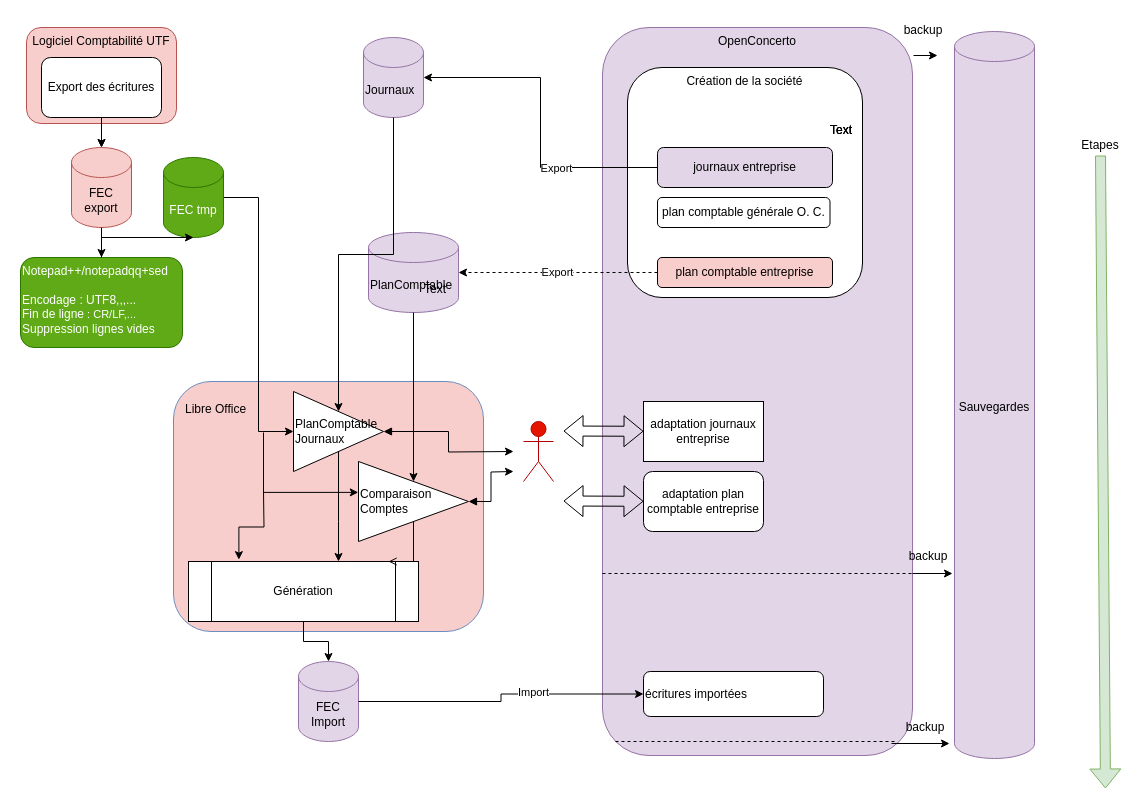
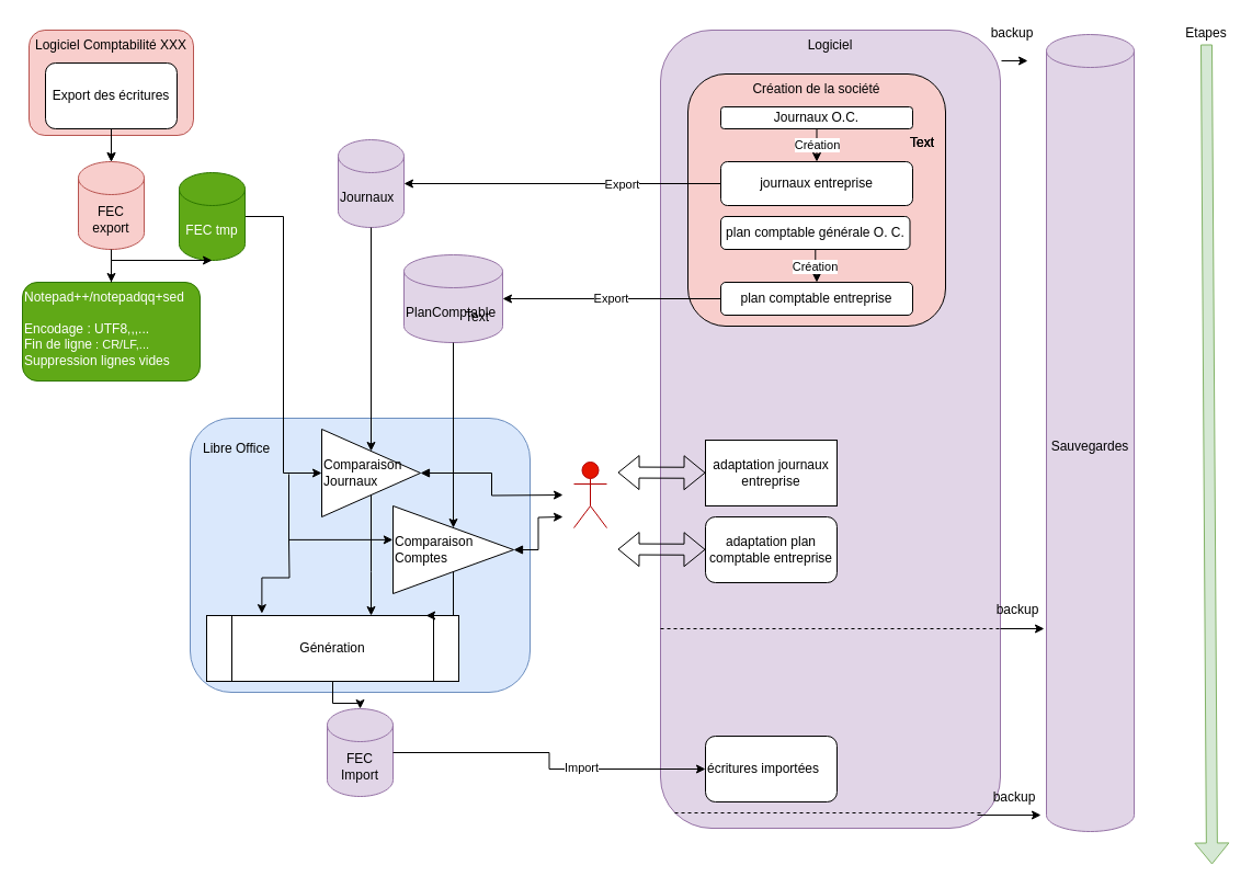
- <mxCell id="12" value="Logiciel Comptabilité UTF" style="rounded=1;whiteSpace=wrap;html=1;align=center;verticalAlign=top;fillColor=#f8cecc;strokeColor=#b85450;" parent="1" vertex="1"><mxGeometry x="26" y="27" width="150" height="96" as="geometry" /></mxCell>
+ <mxCell id="12" value="Logiciel Comptabilité XXX" style="rounded=1;whiteSpace=wrap;html=1;align=center;verticalAlign=top;fillColor=#f8cecc;strokeColor=#b85450;" parent="1" vertex="1"><mxGeometry x="26" y="27" width="150" height="96" as="geometry" /></mxCell>
- <mxCell id="3" value="OpenConcerto" style="rounded=1;whiteSpace=wrap;html=1;align=center;verticalAlign=top;fillColor=#e1d5e7;strokeColor=#9673a6;" parent="1" vertex="1"><mxGeometry x="602" y="27" width="310" height="728" as="geometry" /></mxCell>
+ <mxCell id="3" value="Logiciel" style="rounded=1;whiteSpace=wrap;html=1;align=center;verticalAlign=top;fillColor=#e1d5e7;strokeColor=#9673a6;" parent="1" vertex="1"><mxGeometry x="602" y="27" width="310" height="728" as="geometry" /></mxCell>
- <mxCell id="10" value="Journaux" style="shape=cylinder3;whiteSpace=wrap;html=1;boundedLbl=1;backgroundOutline=1;size=15;align=left;fillColor=#e1d5e7;strokeColor=#9673a6;" parent="1" vertex="1"><mxGeometry x="363" y="37" width="60" height="80" as="geometry" /></mxCell>
+ <mxCell id="10" value="Journaux" style="shape=cylinder3;whiteSpace=wrap;html=1;boundedLbl=1;backgroundOutline=1;size=15;align=left;fillColor=#e1d5e7;strokeColor=#9673a6;" parent="1" vertex="1"><mxGeometry x="308" y="127" width="60" height="80" as="geometry" /></mxCell>
- <mxCell id="4" value="Création de la société" style="rounded=1;whiteSpace=wrap;html=1;align=center;verticalAlign=top;" parent="1" vertex="1"><mxGeometry x="627" y="67" width="235" height="230" as="geometry" /></mxCell>
+ <mxCell id="4" value="Création de la société" style="rounded=1;whiteSpace=wrap;html=1;align=center;verticalAlign=top;fillColor=#f8cecc;" parent="1" vertex="1"><mxGeometry x="627" y="67" width="235" height="230" as="geometry" /></mxCell>
+ <mxCell id="16" value="Journaux O.C." style="rounded=1;whiteSpace=wrap;html=1;align=center;" parent="1" vertex="1"><mxGeometry x="657" y="97" width="175" height="20" as="geometry" /></mxCell>
+ <mxCell id="15" value="Création" style="edgeStyle=orthogonalEdgeStyle;rounded=0;orthogonalLoop=1;jettySize=auto;html=1;" parent="1" source="16" target="7" edge="1"><mxGeometry relative="1" as="geometry" /></mxCell>
- <mxCell id="55" value="Etapes" style="text;html=1;strokeColor=none;fillColor=none;align=center;verticalAlign=middle;whiteSpace=wrap;rounded=0;" vertex="1" parent="1"><mxGeometry x="1080" y="135" width="40" height="20" as="geometry" /></mxCell>
+ <mxCell id="55" value="Etapes" style="text;html=1;strokeColor=none;fillColor=none;align=center;verticalAlign=middle;whiteSpace=wrap;rounded=0;" vertex="1" parent="1"><mxGeometry x="1080" y="20" width="40" height="20" as="geometry" /></mxCell>
- <mxCell id="7" value="journaux entreprise" style="rounded=1;whiteSpace=wrap;html=1;align=center;fillColor=#e1d5e7;" parent="1" vertex="1"><mxGeometry x="657" y="147" width="175" height="40" as="geometry" /></mxCell>
+ <mxCell id="7" value="journaux entreprise" style="rounded=1;whiteSpace=wrap;html=1;align=center;" parent="1" vertex="1"><mxGeometry x="657" y="147" width="175" height="40" as="geometry" /></mxCell>
+ <mxCell id="17" value="Création" style="edgeStyle=orthogonalEdgeStyle;rounded=0;orthogonalLoop=1;jettySize=auto;html=1;entryX=0.5;entryY=0;entryDx=0;entryDy=0;" parent="1" source="18" target="9" edge="1"><mxGeometry relative="1" as="geometry" /></mxCell>
- <mxCell id="8" value="Export" style="edgeStyle=orthogonalEdgeStyle;rounded=0;orthogonalLoop=1;jettySize=auto;html=1;dashed=1;" parent="1" source="9" target="11" edge="1"><mxGeometry relative="1" as="geometry" /></mxCell>
+ <mxCell id="8" value="Export" style="edgeStyle=orthogonalEdgeStyle;rounded=0;orthogonalLoop=1;jettySize=auto;html=1;" parent="1" source="9" target="11" edge="1"><mxGeometry relative="1" as="geometry" /></mxCell>
- <mxCell id="9" value="plan comptable entreprise" style="rounded=1;whiteSpace=wrap;html=1;align=center;fillColor=#f8cecc;" parent="1" vertex="1"><mxGeometry x="657" y="257" width="175" height="30" as="geometry" /></mxCell>
+ <mxCell id="9" value="plan comptable entreprise" style="rounded=1;whiteSpace=wrap;html=1;align=center;" parent="1" vertex="1"><mxGeometry x="657" y="257" width="175" height="30" as="geometry" /></mxCell>
- <mxCell id="21" value="PlanComptable&lt;br&gt;Journaux" style="triangle;whiteSpace=wrap;html=1;align=left;" parent="1" vertex="1"><mxGeometry x="293" y="391" width="90" height="80" as="geometry" /></mxCell>
+ <mxCell id="21" value="Comparaison&lt;br&gt;Journaux" style="triangle;whiteSpace=wrap;html=1;align=left;" parent="1" vertex="1"><mxGeometry x="293" y="391" width="90" height="80" as="geometry" /></mxCell>
- <mxCell id="19" value="&amp;nbsp; &amp;nbsp;&lt;br&gt;&amp;nbsp; &amp;nbsp;Libre Office" style="rounded=1;whiteSpace=wrap;html=1;align=left;horizontal=1;verticalAlign=top;fillColor=#f8cecc;strokeColor=#6c8ebf;" parent="1" vertex="1"><mxGeometry x="173" y="381" width="310" height="250" as="geometry" /></mxCell>
+ <mxCell id="19" value="&amp;nbsp; &amp;nbsp;&lt;br&gt;&amp;nbsp; &amp;nbsp;Libre Office" style="rounded=1;whiteSpace=wrap;html=1;align=left;horizontal=1;verticalAlign=top;fillColor=#dae8fc;strokeColor=#6c8ebf;" parent="1" vertex="1"><mxGeometry x="173" y="381" width="310" height="250" as="geometry" /></mxCell>
- <mxCell id="33" style="edgeStyle=orthogonalEdgeStyle;rounded=0;orthogonalLoop=1;jettySize=auto;html=1;entryX=0.87;entryY=0;entryDx=0;entryDy=0;entryPerimeter=0;endArrow=open;" parent="1" source="27" target="31" edge="1"><mxGeometry x="161" y="364" as="geometry" /></mxCell>
+ <mxCell id="33" style="edgeStyle=orthogonalEdgeStyle;rounded=0;orthogonalLoop=1;jettySize=auto;html=1;entryX=0.87;entryY=0;entryDx=0;entryDy=0;entryPerimeter=0;" parent="1" source="27" target="31" edge="1"><mxGeometry x="161" y="364" as="geometry" /></mxCell>
- <mxCell id="37" value="écritures importées" style="rounded=1;whiteSpace=wrap;html=1;align=left;" parent="1" vertex="1"><mxGeometry x="643" y="671" width="180" height="45" as="geometry" /></mxCell>
+ <mxCell id="37" value="écritures importées" style="rounded=1;whiteSpace=wrap;html=1;align=left;" parent="1" vertex="1"><mxGeometry x="643" y="671" width="120" height="60" as="geometry" /></mxCell>
- <mxCell id="35" value="FEC Import" style="shape=cylinder3;whiteSpace=wrap;html=1;boundedLbl=1;backgroundOutline=1;size=15;align=center;fillColor=#e1d5e7;strokeColor=#9673a6;" parent="1" vertex="1"><mxGeometry x="298" y="661" width="60" height="80" as="geometry" /></mxCell>
+ <mxCell id="35" value="FEC Import" style="shape=cylinder3;whiteSpace=wrap;html=1;boundedLbl=1;backgroundOutline=1;size=15;align=center;fillColor=#e1d5e7;strokeColor=#9673a6;" parent="1" vertex="1"><mxGeometry x="298" y="646" width="60" height="80" as="geometry" /></mxCell>
